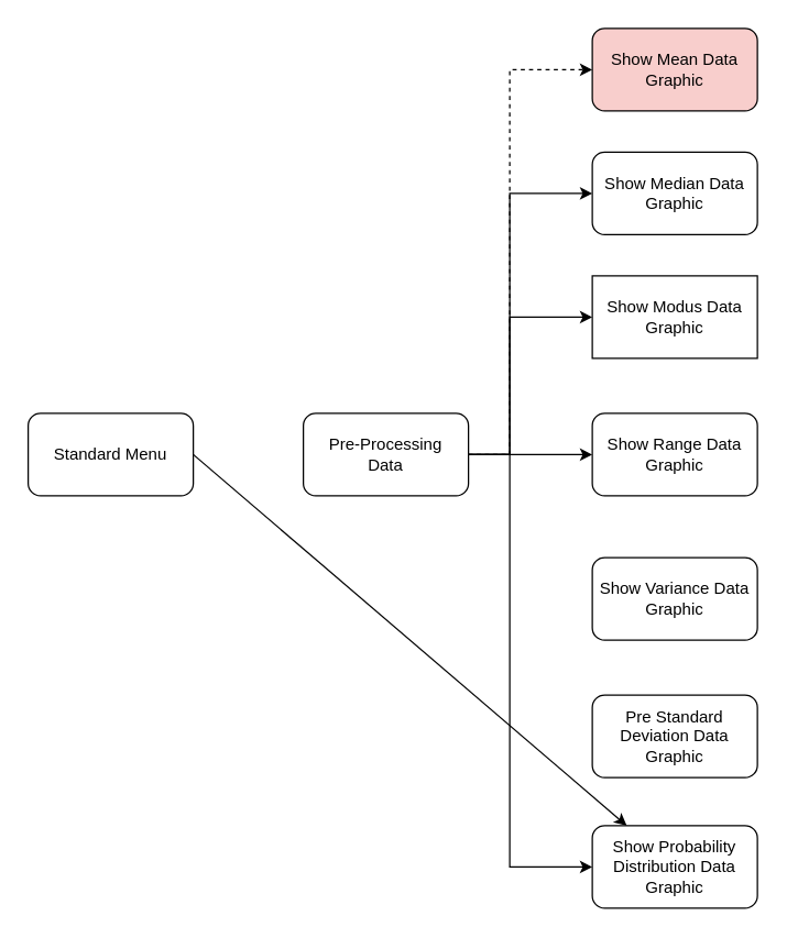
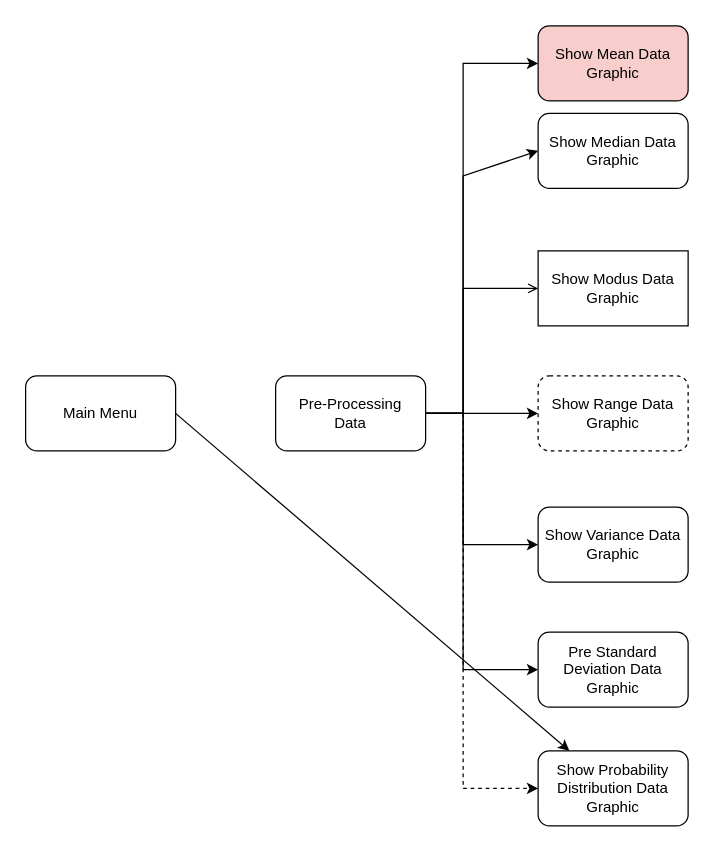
- <mxCell id="12" value="" style="endArrow=classic;html=1;rounded=0;exitX=1;exitY=0.5;exitDx=0;exitDy=0;entryX=0;entryY=0.5;entryDx=0;entryDy=0;dashed=1;" edge="1" parent="1" source="10" target="3"><mxGeometry width="50" height="50" relative="1" as="geometry"><mxPoint x="150" y="340" as="sourcePoint" /><mxPoint x="230" y="340" as="targetPoint" /><Array as="points"><mxPoint x="370" y="330" /><mxPoint x="370" y="180" /><mxPoint x="370" y="50" /></Array></mxGeometry></mxCell>
+ <mxCell id="12" value="" style="endArrow=classic;html=1;rounded=0;exitX=1;exitY=0.5;exitDx=0;exitDy=0;entryX=0;entryY=0.5;entryDx=0;entryDy=0;" edge="1" parent="1" source="10" target="3"><mxGeometry width="50" height="50" relative="1" as="geometry"><mxPoint x="150" y="340" as="sourcePoint" /><mxPoint x="230" y="340" as="targetPoint" /><Array as="points"><mxPoint x="370" y="330" /><mxPoint x="370" y="180" /><mxPoint x="370" y="50" /></Array></mxGeometry></mxCell>
- <mxCell id="4" value="Show Median Data&lt;br&gt;Graphic" style="rounded=1;whiteSpace=wrap;html=1;" vertex="1" parent="1"><mxGeometry x="430" y="110" width="120" height="60" as="geometry" /></mxCell>
+ <mxCell id="4" value="Show Median Data&lt;br&gt;Graphic" style="rounded=1;whiteSpace=wrap;html=1;" vertex="1" parent="1"><mxGeometry x="430" y="90" width="120" height="60" as="geometry" /></mxCell>
- <mxCell id="14" value="" style="endArrow=classic;html=1;rounded=0;exitX=1;exitY=0.5;exitDx=0;exitDy=0;entryX=0;entryY=0.5;entryDx=0;entryDy=0;" edge="1" parent="1" source="10" target="5"><mxGeometry width="50" height="50" relative="1" as="geometry"><mxPoint x="360" y="350" as="sourcePoint" /><mxPoint x="450" y="70" as="targetPoint" /><Array as="points"><mxPoint x="370" y="330" /><mxPoint x="370" y="230" /></Array></mxGeometry></mxCell>
+ <mxCell id="14" value="" style="endArrow=open;html=1;rounded=0;exitX=1;exitY=0.5;exitDx=0;exitDy=0;entryX=0;entryY=0.5;entryDx=0;entryDy=0;" edge="1" parent="1" source="10" target="5"><mxGeometry width="50" height="50" relative="1" as="geometry"><mxPoint x="360" y="350" as="sourcePoint" /><mxPoint x="450" y="70" as="targetPoint" /><Array as="points"><mxPoint x="370" y="330" /><mxPoint x="370" y="230" /></Array></mxGeometry></mxCell>
- <mxCell id="2" value="Standard Menu" style="rounded=1;whiteSpace=wrap;html=1;" vertex="1" parent="1"><mxGeometry x="20" y="300" width="120" height="60" as="geometry" /></mxCell>
+ <mxCell id="2" value="Main Menu" style="rounded=1;whiteSpace=wrap;html=1;" vertex="1" parent="1"><mxGeometry x="20" y="300" width="120" height="60" as="geometry" /></mxCell>
- <mxCell id="6" value="Show Range Data&lt;br&gt;Graphic" style="rounded=1;whiteSpace=wrap;html=1;" vertex="1" parent="1"><mxGeometry x="430" y="300" width="120" height="60" as="geometry" /></mxCell>
+ <mxCell id="6" value="Show Range Data&lt;br&gt;Graphic" style="rounded=1;whiteSpace=wrap;html=1;dashed=1;" vertex="1" parent="1"><mxGeometry x="430" y="300" width="120" height="60" as="geometry" /></mxCell>
+ <mxCell id="16" value="" style="endArrow=classic;html=1;rounded=0;exitX=1;exitY=0.5;exitDx=0;exitDy=0;entryX=0;entryY=0.5;entryDx=0;entryDy=0;" edge="1" parent="1" source="10" target="7"><mxGeometry width="50" height="50" relative="1" as="geometry"><mxPoint x="380" y="370" as="sourcePoint" /><mxPoint x="470" y="90" as="targetPoint" /><Array as="points"><mxPoint x="370" y="330" /><mxPoint x="370" y="435" /></Array></mxGeometry></mxCell>
+ <mxCell id="17" value="" style="endArrow=classic;html=1;rounded=0;exitX=1;exitY=0.5;exitDx=0;exitDy=0;entryX=0;entryY=0.5;entryDx=0;entryDy=0;" edge="1" parent="1" source="10" target="8"><mxGeometry width="50" height="50" relative="1" as="geometry"><mxPoint x="670" y="575" as="sourcePoint" /><mxPoint x="760" y="295" as="targetPoint" /><Array as="points"><mxPoint x="370" y="330" /><mxPoint x="370" y="535" /></Array></mxGeometry></mxCell>
- <mxCell id="18" value="" style="endArrow=classic;html=1;rounded=0;exitX=1;exitY=0.5;exitDx=0;exitDy=0;entryX=0;entryY=0.5;entryDx=0;entryDy=0;" edge="1" parent="1" source="10" target="9"><mxGeometry width="50" height="50" relative="1" as="geometry"><mxPoint x="640" y="470" as="sourcePoint" /><mxPoint x="730" y="190" as="targetPoint" /><Array as="points"><mxPoint x="370" y="330" /><mxPoint x="370" y="630" /></Array></mxGeometry></mxCell>
+ <mxCell id="18" value="" style="endArrow=classic;html=1;rounded=0;exitX=1;exitY=0.5;exitDx=0;exitDy=0;entryX=0;entryY=0.5;entryDx=0;entryDy=0;dashed=1;" edge="1" parent="1" source="10" target="9"><mxGeometry width="50" height="50" relative="1" as="geometry"><mxPoint x="640" y="470" as="sourcePoint" /><mxPoint x="730" y="190" as="targetPoint" /><Array as="points"><mxPoint x="370" y="330" /><mxPoint x="370" y="630" /></Array></mxGeometry></mxCell>
